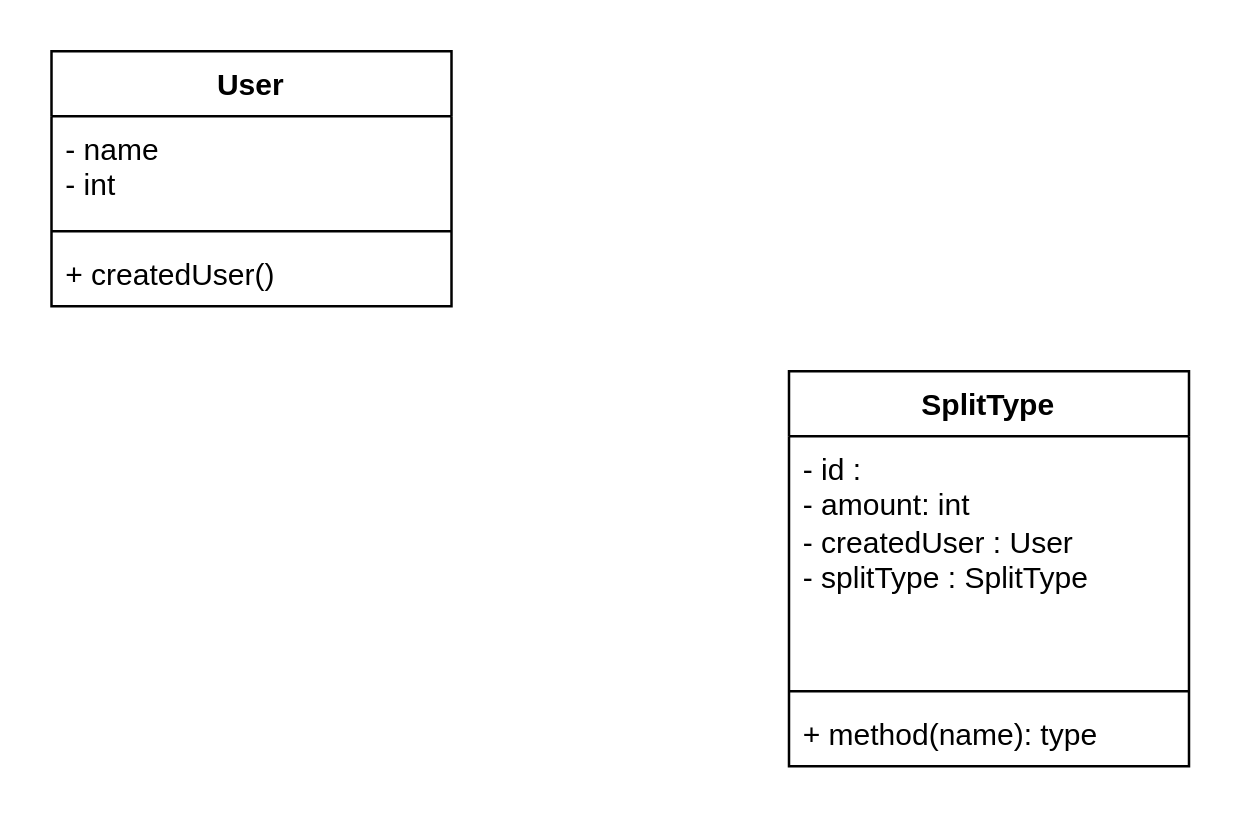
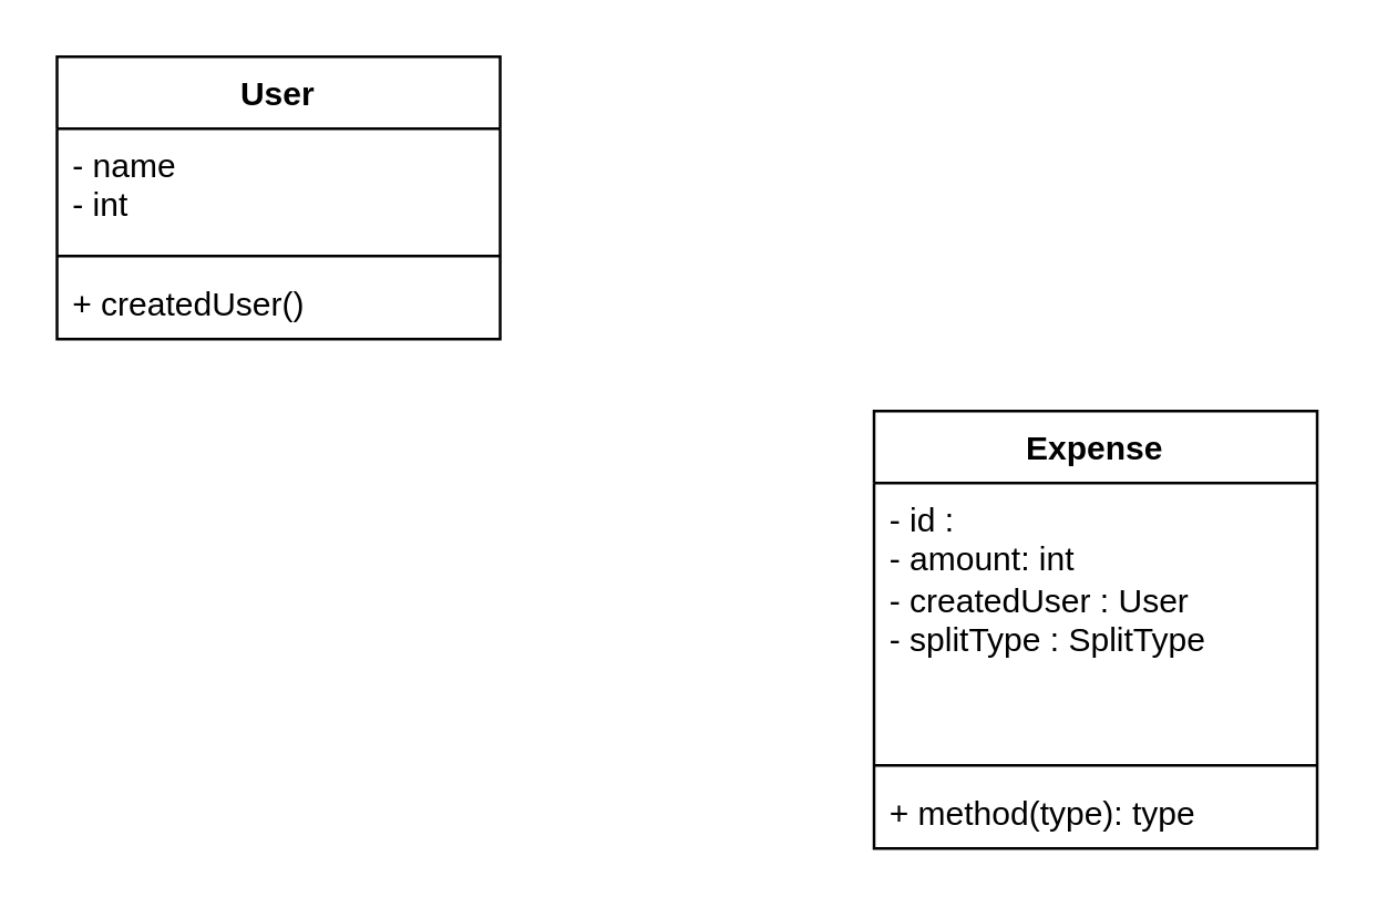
- <mxCell id="6" value="SplitType" style="swimlane;fontStyle=1;align=center;verticalAlign=top;childLayout=stackLayout;horizontal=1;startSize=26;horizontalStack=0;resizeParent=1;resizeParentMax=0;resizeLast=0;collapsible=1;marginBottom=0;whiteSpace=wrap;html=1;" parent="1" vertex="1"><mxGeometry x="315" y="148" width="160" height="158" as="geometry" /></mxCell>
+ <mxCell id="6" value="Expense" style="swimlane;fontStyle=1;align=center;verticalAlign=top;childLayout=stackLayout;horizontal=1;startSize=26;horizontalStack=0;resizeParent=1;resizeParentMax=0;resizeLast=0;collapsible=1;marginBottom=0;whiteSpace=wrap;html=1;" parent="1" vertex="1"><mxGeometry x="315" y="148" width="160" height="158" as="geometry" /></mxCell>
- <mxCell id="9" value="+ method(name): type" style="text;strokeColor=none;fillColor=none;align=left;verticalAlign=top;spacingLeft=4;spacingRight=4;overflow=hidden;rotatable=0;points=[[0,0.5],[1,0.5]];portConstraint=eastwest;whiteSpace=wrap;html=1;" parent="6" vertex="1"><mxGeometry y="132" width="160" height="26" as="geometry" /></mxCell>
+ <mxCell id="9" value="+ method(type): type" style="text;strokeColor=none;fillColor=none;align=left;verticalAlign=top;spacingLeft=4;spacingRight=4;overflow=hidden;rotatable=0;points=[[0,0.5],[1,0.5]];portConstraint=eastwest;whiteSpace=wrap;html=1;" parent="6" vertex="1"><mxGeometry y="132" width="160" height="26" as="geometry" /></mxCell>
